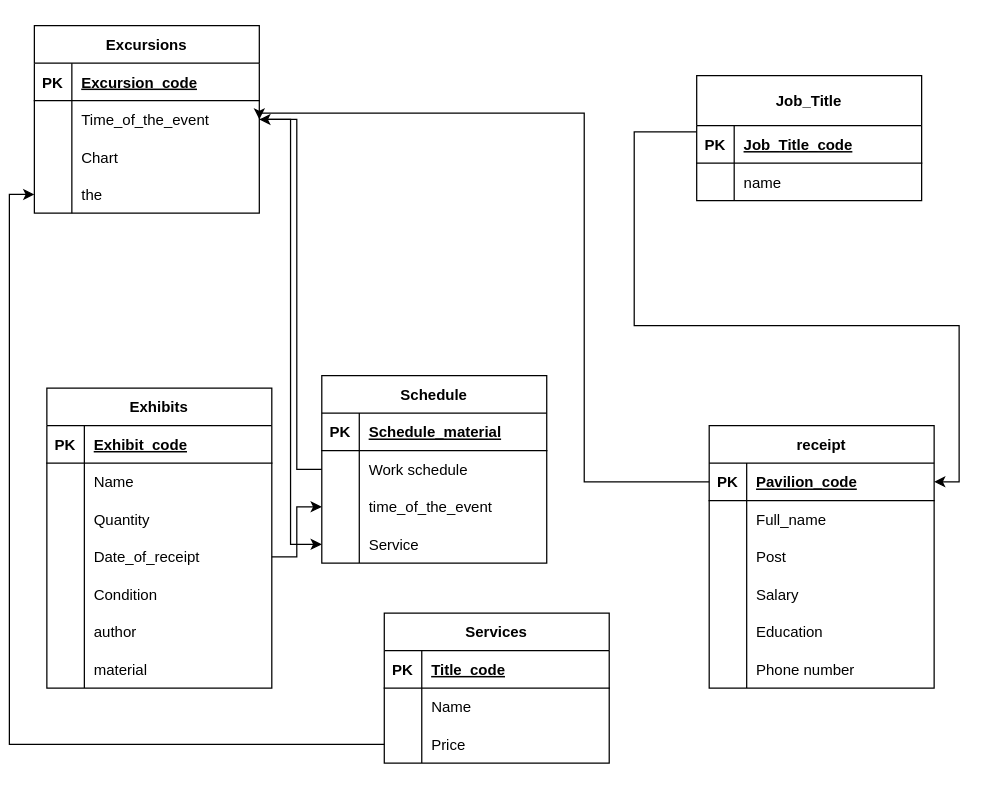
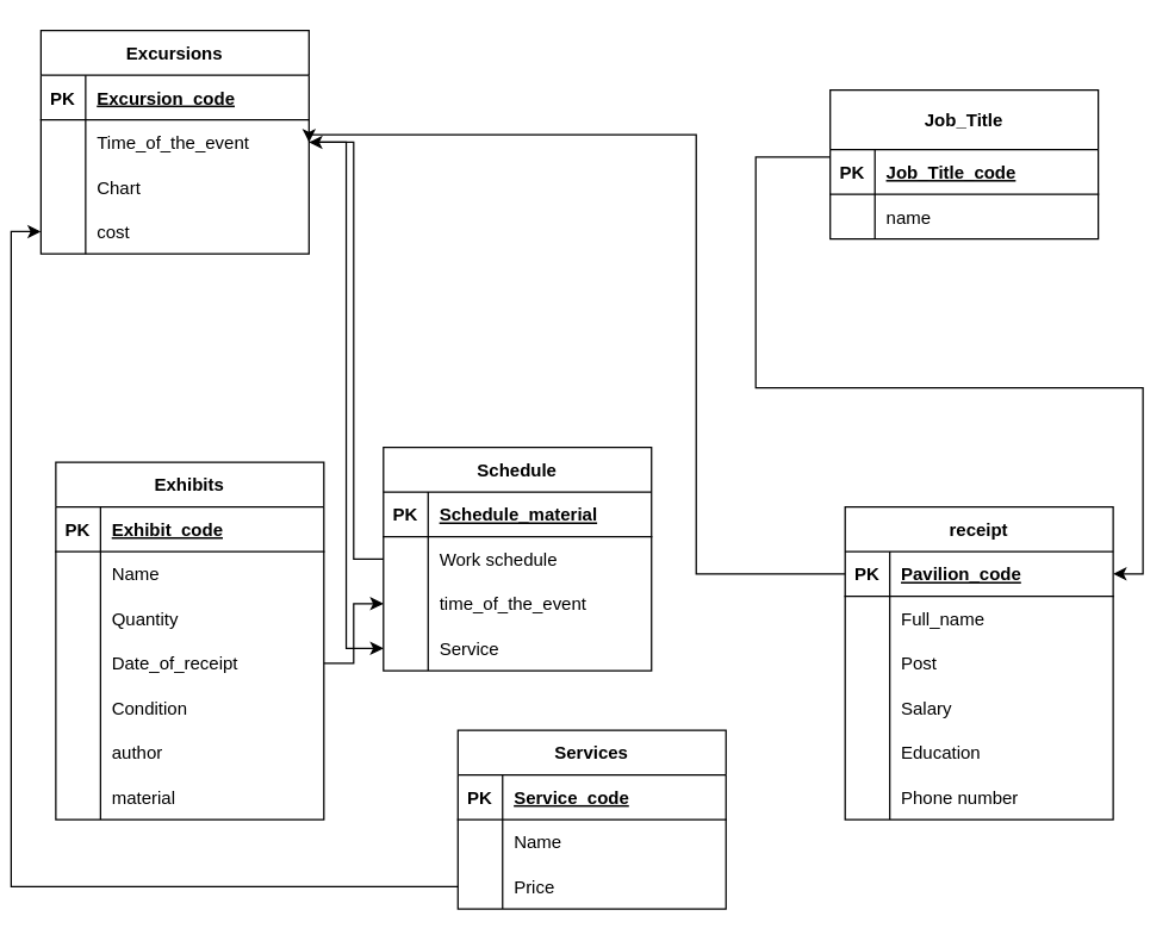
- <mxCell id="14" value="the" style="shape=partialRectangle;connectable=0;fillColor=none;top=0;left=0;bottom=0;right=0;align=left;spacingLeft=6;overflow=hidden;" parent="12" vertex="1"><mxGeometry x="30" width="150" height="30" as="geometry"><mxRectangle width="150" height="30" as="alternateBounds" /></mxGeometry></mxCell>
+ <mxCell id="14" value="cost" style="shape=partialRectangle;connectable=0;fillColor=none;top=0;left=0;bottom=0;right=0;align=left;spacingLeft=6;overflow=hidden;" parent="12" vertex="1"><mxGeometry x="30" width="150" height="30" as="geometry"><mxRectangle width="150" height="30" as="alternateBounds" /></mxGeometry></mxCell>
- <mxCell id="59" value="Title_code" style="shape=partialRectangle;connectable=0;fillColor=none;top=0;left=0;bottom=0;right=0;align=left;spacingLeft=6;fontStyle=5;overflow=hidden;" parent="57" vertex="1"><mxGeometry x="30" width="150" height="30" as="geometry"><mxRectangle width="150" height="30" as="alternateBounds" /></mxGeometry></mxCell>
+ <mxCell id="59" value="Service_code" style="shape=partialRectangle;connectable=0;fillColor=none;top=0;left=0;bottom=0;right=0;align=left;spacingLeft=6;fontStyle=5;overflow=hidden;" parent="57" vertex="1"><mxGeometry x="30" width="150" height="30" as="geometry"><mxRectangle width="150" height="30" as="alternateBounds" /></mxGeometry></mxCell>
